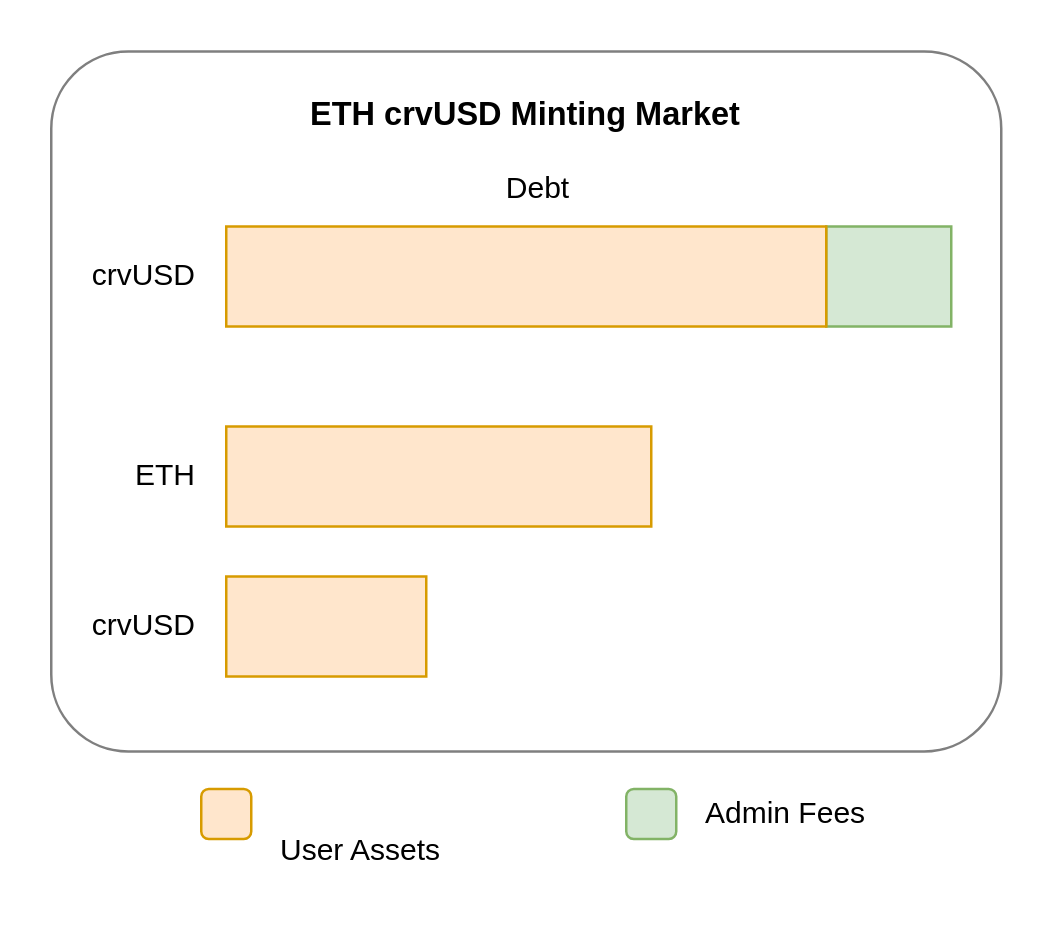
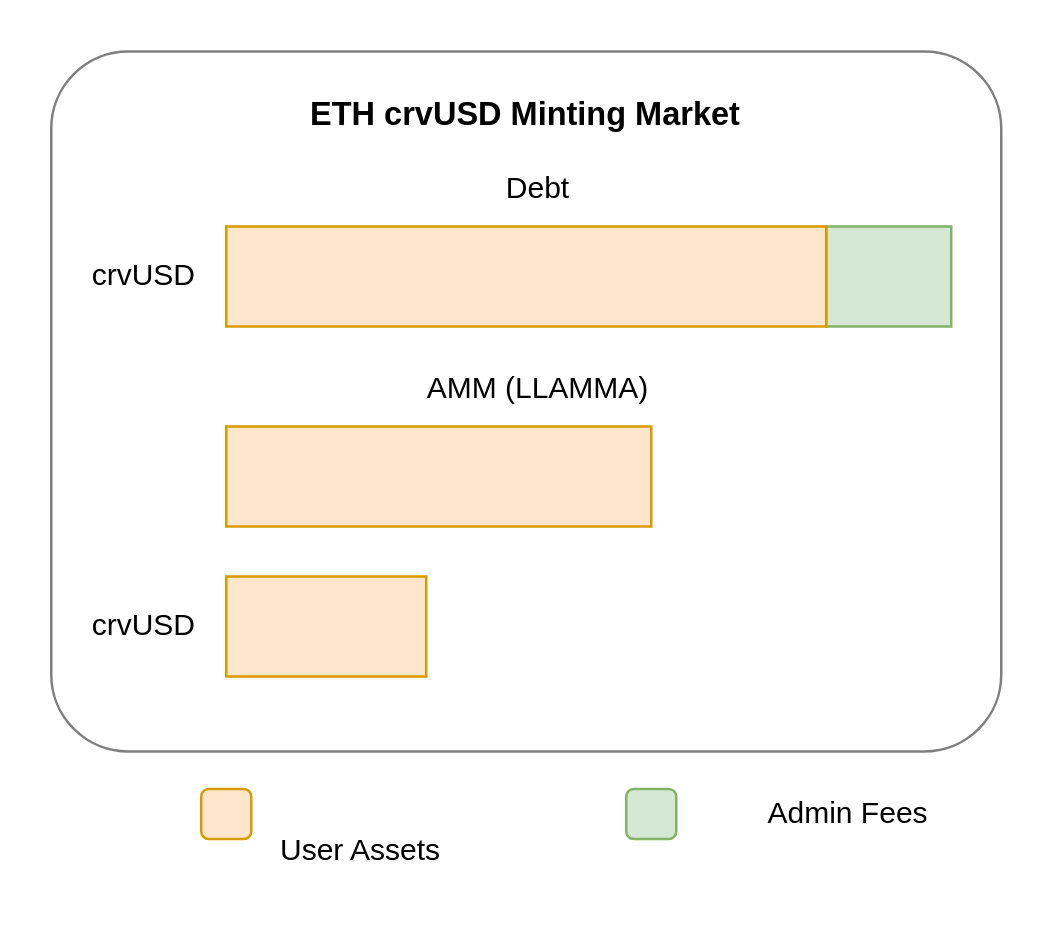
+ <mxCell id="12" value="AMM (LLAMMA)" style="text;html=1;strokeColor=none;fillColor=none;align=center;verticalAlign=middle;whiteSpace=wrap;rounded=0;" parent="1" vertex="1"><mxGeometry x="30" y="140" width="370" height="30" as="geometry" /></mxCell>
- <mxCell id="18" value="ETH" style="text;html=1;strokeColor=none;fillColor=none;align=right;verticalAlign=middle;whiteSpace=wrap;rounded=0;" parent="1" vertex="1"><mxGeometry x="30" y="170" width="50" height="40" as="geometry" /></mxCell>
- <mxCell id="5" value="Admin Fees" style="text;html=1;strokeColor=none;fillColor=none;align=left;verticalAlign=middle;whiteSpace=wrap;rounded=0;" parent="1" vertex="1"><mxGeometry x="280" y="310" width="100" height="30" as="geometry" /></mxCell>
+ <mxCell id="5" value="Admin Fees" style="text;html=1;strokeColor=none;fillColor=none;align=left;verticalAlign=middle;whiteSpace=wrap;rounded=0;" parent="1" vertex="1"><mxGeometry x="305" y="310" width="100" height="30" as="geometry" /></mxCell>
